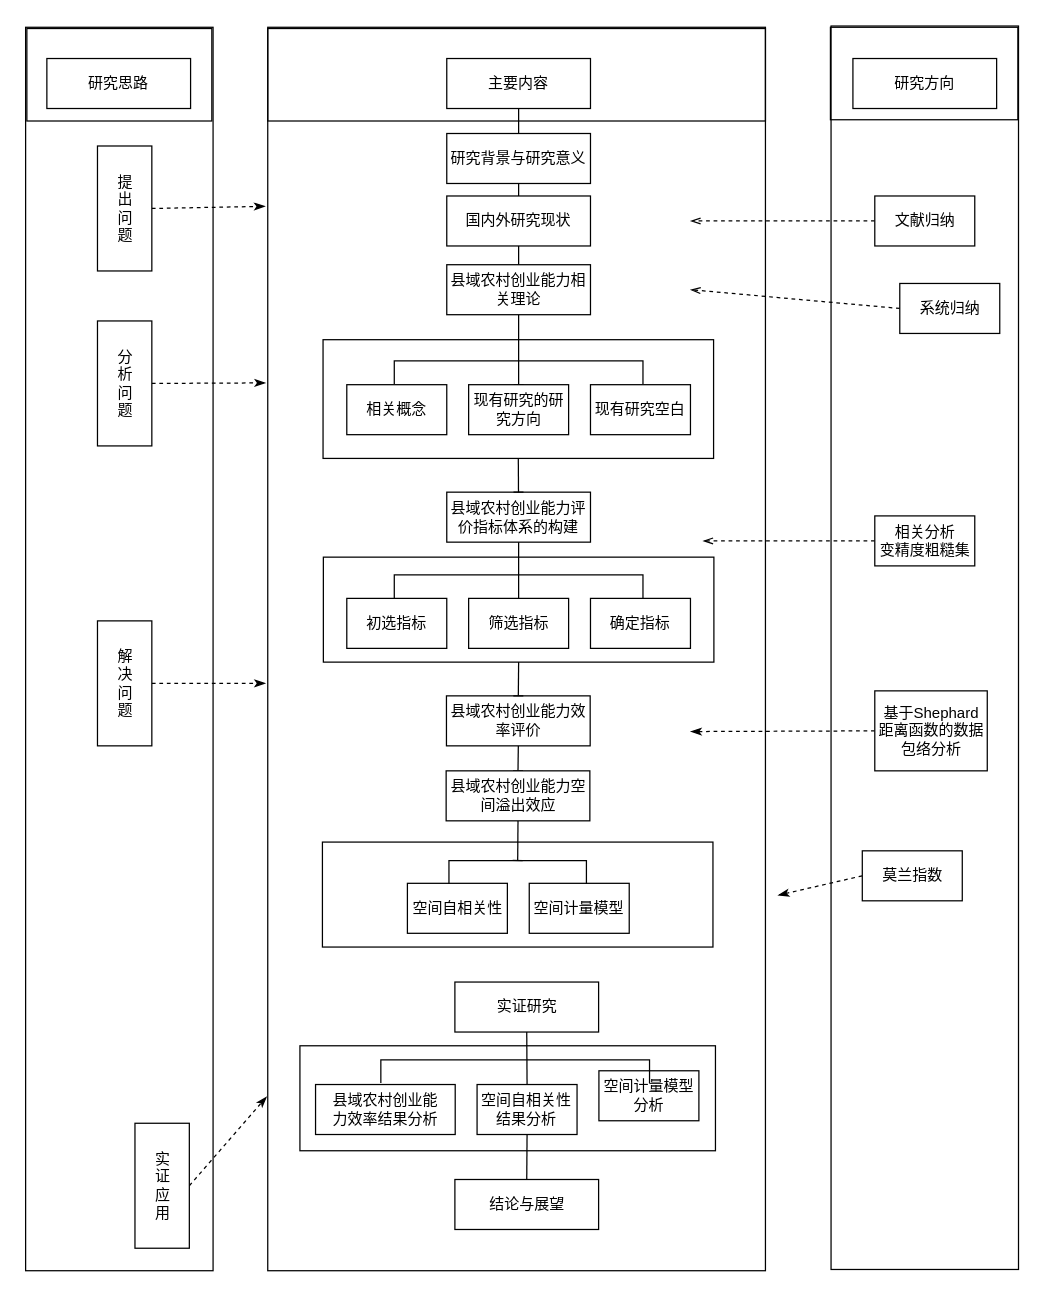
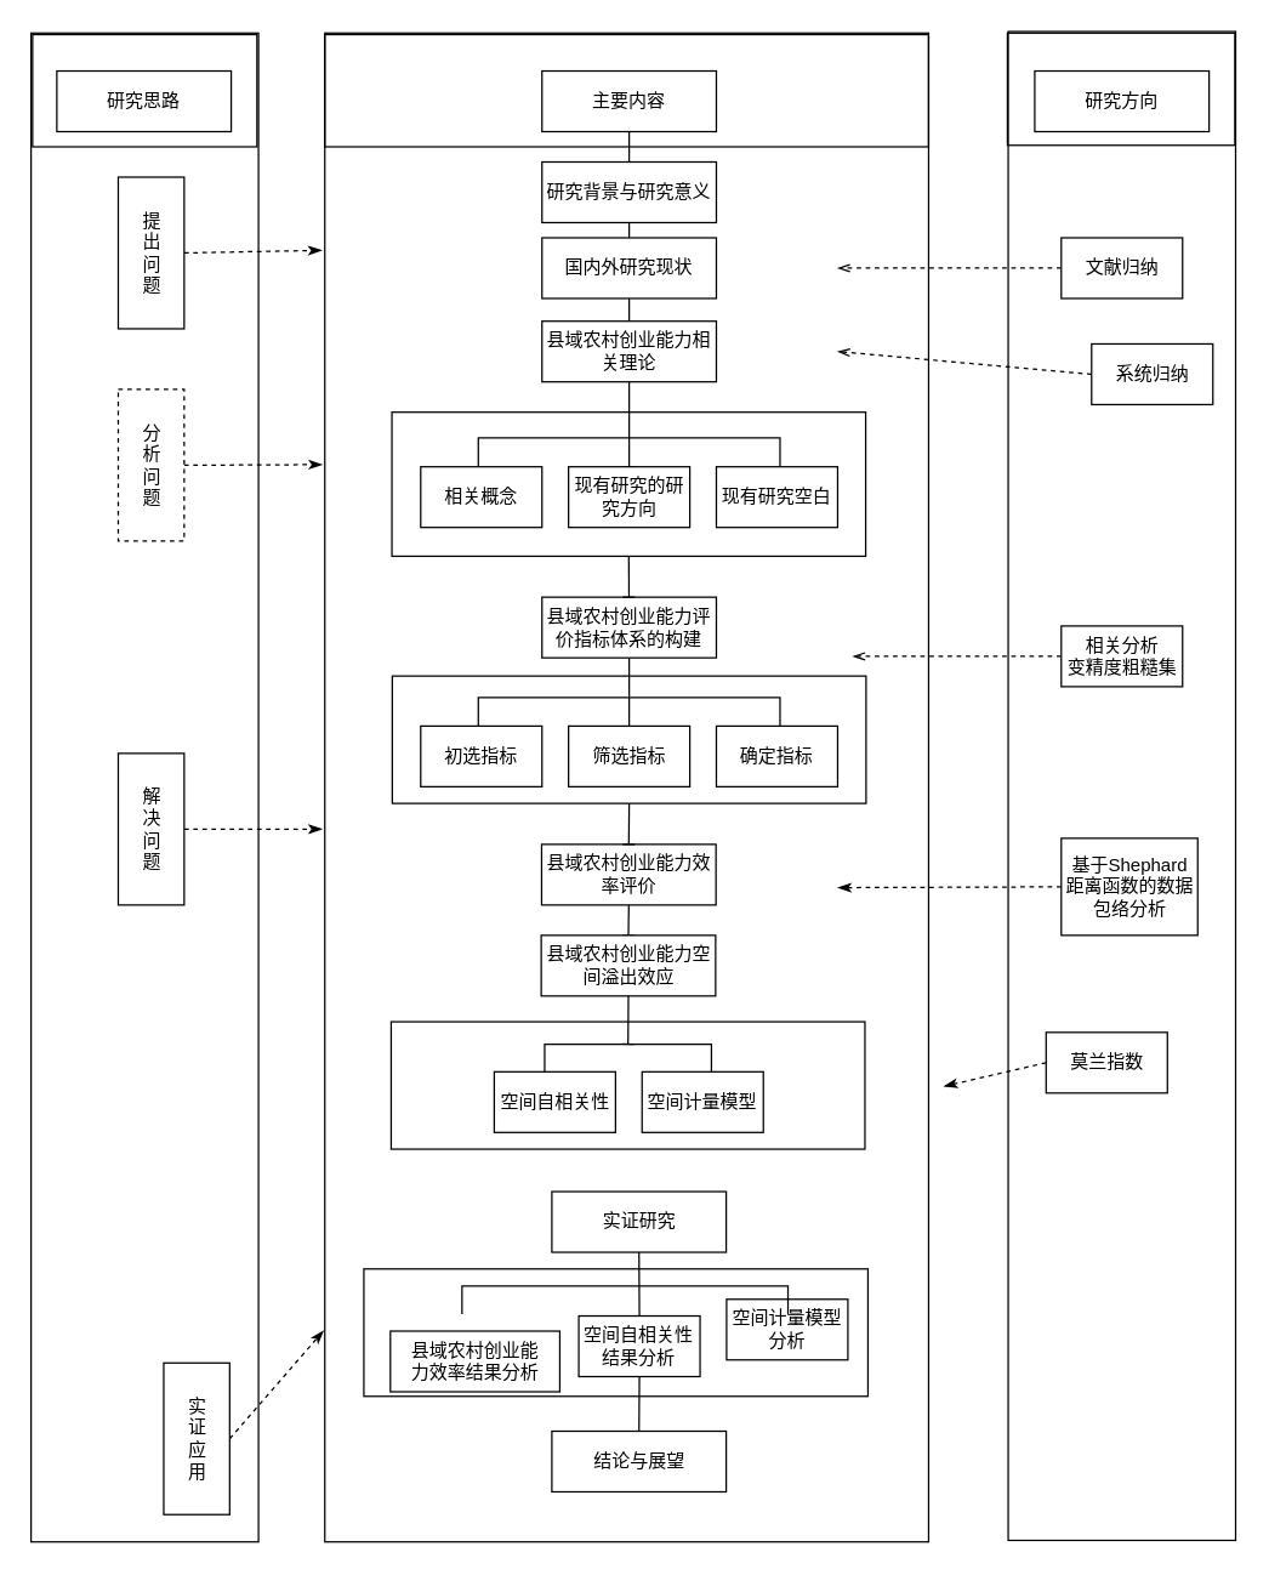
- <mxCell id="9" value="&lt;font style=&quot;vertical-align: inherit&quot;&gt;&lt;font style=&quot;vertical-align: inherit&quot;&gt;&lt;font style=&quot;vertical-align: inherit&quot;&gt;&lt;font style=&quot;vertical-align: inherit&quot;&gt;&lt;font style=&quot;vertical-align: inherit&quot;&gt;&lt;font style=&quot;vertical-align: inherit&quot;&gt;&lt;font style=&quot;vertical-align: inherit&quot;&gt;&lt;font style=&quot;vertical-align: inherit&quot;&gt;分析问题&lt;/font&gt;&lt;/font&gt;&lt;/font&gt;&lt;/font&gt;&lt;/font&gt;&lt;/font&gt;&lt;/font&gt;&lt;/font&gt;" style="rounded=0;whiteSpace=wrap;html=1;spacing=12;" vertex="1" parent="1"><mxGeometry x="77.5" y="256" width="43.5" height="100" as="geometry" /></mxCell>
+ <mxCell id="9" value="&lt;font style=&quot;vertical-align: inherit&quot;&gt;&lt;font style=&quot;vertical-align: inherit&quot;&gt;&lt;font style=&quot;vertical-align: inherit&quot;&gt;&lt;font style=&quot;vertical-align: inherit&quot;&gt;&lt;font style=&quot;vertical-align: inherit&quot;&gt;&lt;font style=&quot;vertical-align: inherit&quot;&gt;&lt;font style=&quot;vertical-align: inherit&quot;&gt;&lt;font style=&quot;vertical-align: inherit&quot;&gt;分析问题&lt;/font&gt;&lt;/font&gt;&lt;/font&gt;&lt;/font&gt;&lt;/font&gt;&lt;/font&gt;&lt;/font&gt;&lt;/font&gt;" style="rounded=0;whiteSpace=wrap;html=1;spacing=12;dashed=1;" vertex="1" parent="1"><mxGeometry x="77.5" y="256" width="43.5" height="100" as="geometry" /></mxCell>
- <mxCell id="31" value="县域农村创业能力效率结果分析" style="rounded=0;whiteSpace=wrap;html=1;strokeWidth=1;spacing=11;spacingTop=0;" vertex="1" parent="1"><mxGeometry x="252" y="867" width="111.75" height="40" as="geometry" /></mxCell>
+ <mxCell id="31" value="县域农村创业能力效率结果分析" style="rounded=0;whiteSpace=wrap;html=1;strokeWidth=1;spacing=11;spacingTop=0;" vertex="1" parent="1"><mxGeometry x="257" y="877" width="111.75" height="40" as="geometry" /></mxCell>
